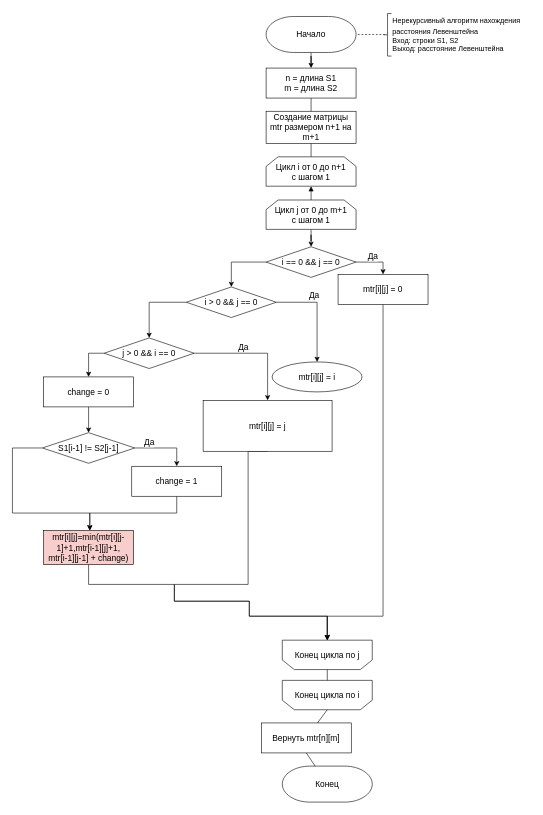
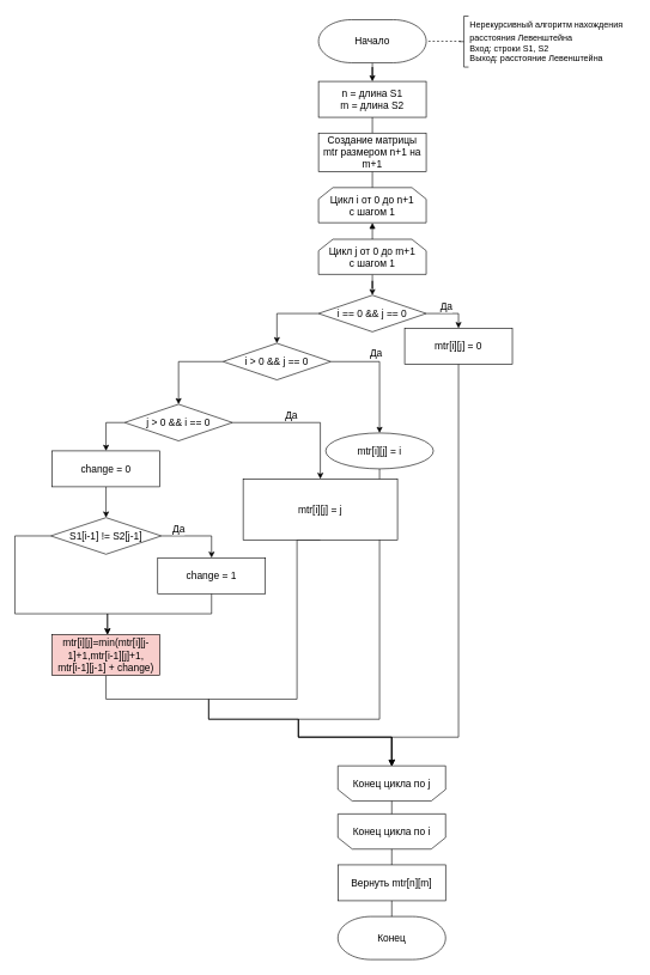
+ <mxCell id="16" style="edgeStyle=orthogonalEdgeStyle;rounded=0;orthogonalLoop=1;jettySize=auto;html=1;exitX=0.5;exitY=1;exitDx=0;exitDy=0;entryX=0.5;entryY=0;entryDx=0;entryDy=0;" parent="1" source="17" target="39" edge="1"><mxGeometry relative="1" as="geometry"><Array as="points"><mxPoint x="528" y="1002" /><mxPoint x="415" y="1002" /><mxPoint x="415" y="1027" /><mxPoint x="545" y="1027" /></Array></mxGeometry></mxCell>
- <mxCell id="33" value="&lt;font style=&quot;font-size: 14px;&quot;&gt;Вернуть mtr[n][m]&lt;/font&gt;" style="rounded=0;whiteSpace=wrap;html=1;absoluteArcSize=1;arcSize=14;strokeWidth=1;" parent="1" vertex="1"><mxGeometry x="435" y="1205" width="150" height="50" as="geometry" /></mxCell>
+ <mxCell id="33" value="&lt;font style=&quot;font-size: 14px;&quot;&gt;Вернуть mtr[n][m]&lt;/font&gt;" style="rounded=0;whiteSpace=wrap;html=1;absoluteArcSize=1;arcSize=14;strokeWidth=1;" parent="1" vertex="1"><mxGeometry x="470" y="1205" width="150" height="50" as="geometry" /></mxCell>
